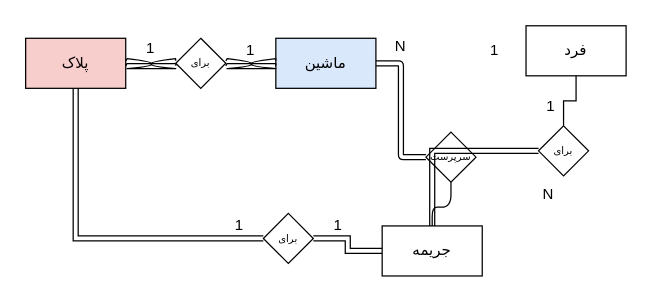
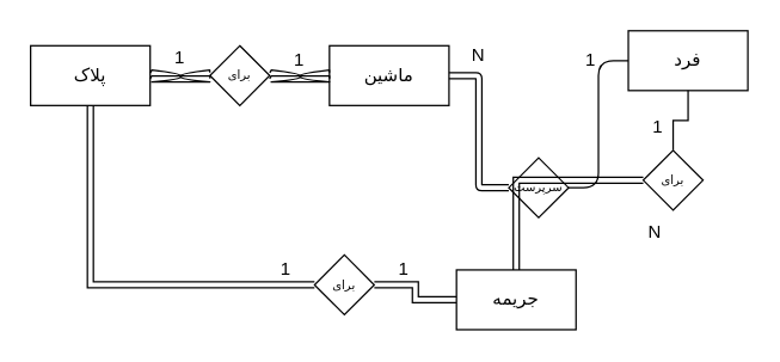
- <mxCell id="2" value="پلاک" style="rounded=0;whiteSpace=wrap;html=1;fontFamily=B Yekan;fillColor=#f8cecc;" parent="1" vertex="1"><mxGeometry x="20" y="30" width="80" height="40" as="geometry" /></mxCell>
+ <mxCell id="2" value="پلاک" style="rounded=0;whiteSpace=wrap;html=1;fontFamily=B Yekan;" parent="1" vertex="1"><mxGeometry x="20" y="30" width="80" height="40" as="geometry" /></mxCell>
- <mxCell id="3" value="ماشین" style="rounded=0;whiteSpace=wrap;html=1;fontFamily=B Yekan;fillColor=#dae8fc;" parent="1" vertex="1"><mxGeometry x="220" y="30" width="80" height="40" as="geometry" /></mxCell>
+ <mxCell id="3" value="ماشین" style="rounded=0;whiteSpace=wrap;html=1;fontFamily=B Yekan;" parent="1" vertex="1"><mxGeometry x="220" y="30" width="80" height="40" as="geometry" /></mxCell>
- <mxCell id="9" style="edgeStyle=orthogonalEdgeStyle;rounded=1;orthogonalLoop=1;jettySize=auto;html=1;fontFamily=B Yekan;endArrow=none;endFill=0;strokeColor=default;" parent="1" source="10" target="16" edge="1"><mxGeometry relative="1" as="geometry" /></mxCell>
+ <mxCell id="9" style="edgeStyle=orthogonalEdgeStyle;rounded=1;orthogonalLoop=1;jettySize=auto;html=1;entryX=0;entryY=0.5;entryDx=0;entryDy=0;fontFamily=B Yekan;endArrow=none;endFill=0;strokeColor=default;" parent="1" source="10" target="4" edge="1"><mxGeometry relative="1" as="geometry" /></mxCell>
